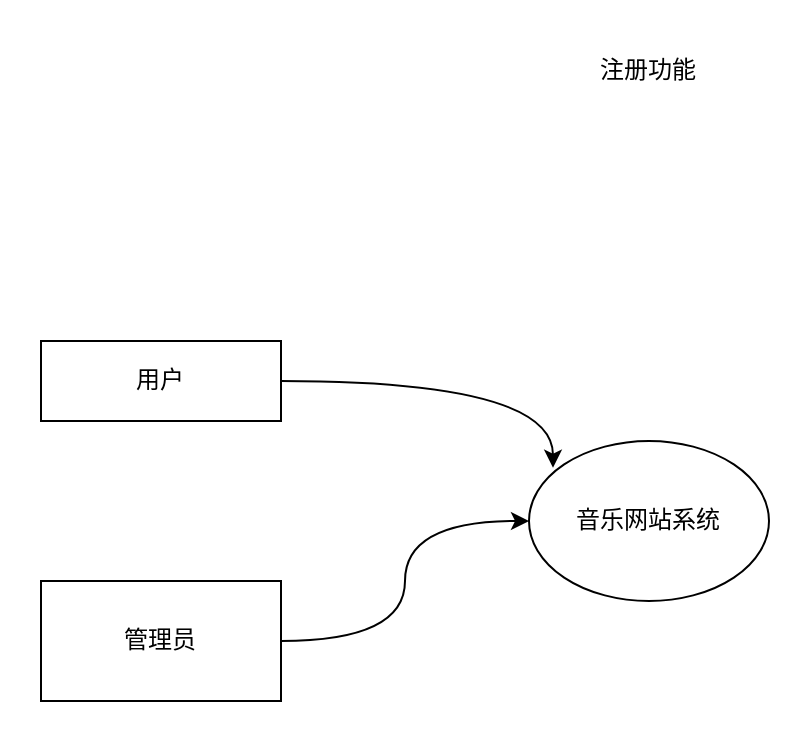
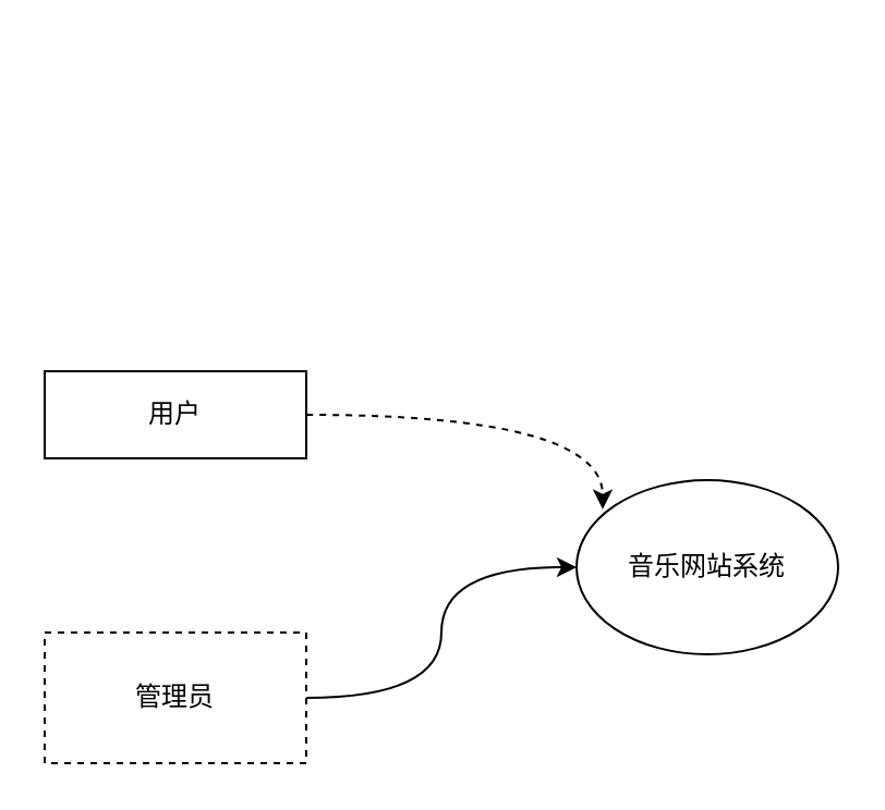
- <mxCell id="2" value="注册功能" style="text;html=1;strokeColor=none;fillColor=none;align=center;verticalAlign=middle;whiteSpace=wrap;rounded=0;" vertex="1" parent="1"><mxGeometry x="294" y="20" width="60" height="30" as="geometry" /></mxCell>
- <mxCell id="4" style="edgeStyle=orthogonalEdgeStyle;rounded=0;orthogonalLoop=1;jettySize=auto;html=1;entryX=0.1;entryY=0.167;entryDx=0;entryDy=0;entryPerimeter=0;curved=1;" edge="1" parent="1" source="5" target="3"><mxGeometry relative="1" as="geometry" /></mxCell>
+ <mxCell id="4" style="edgeStyle=orthogonalEdgeStyle;rounded=0;orthogonalLoop=1;jettySize=auto;html=1;entryX=0.1;entryY=0.167;entryDx=0;entryDy=0;entryPerimeter=0;curved=1;dashed=1;" edge="1" parent="1" source="5" target="3"><mxGeometry relative="1" as="geometry" /></mxCell>
- <mxCell id="7" value="管理员" style="rounded=0;whiteSpace=wrap;html=1;" vertex="1" parent="1"><mxGeometry x="20" y="290" width="120" height="60" as="geometry" /></mxCell>
+ <mxCell id="7" value="管理员" style="rounded=0;whiteSpace=wrap;html=1;dashed=1;" vertex="1" parent="1"><mxGeometry x="20" y="290" width="120" height="60" as="geometry" /></mxCell>
